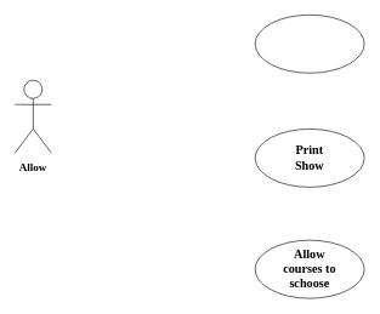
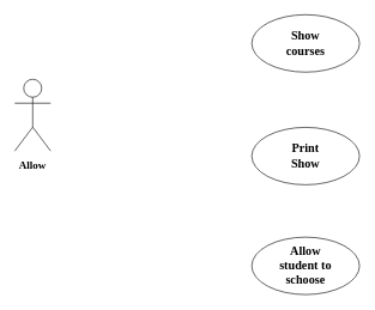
+ <mxCell id="5" value="Show courses" style="text;html=1;strokeColor=none;fillColor=none;align=center;verticalAlign=middle;whiteSpace=wrap;rounded=0;fontStyle=1;fontSize=17;fontFamily=Times New Roman;" vertex="1" parent="1"><mxGeometry x="395" y="50" width="60" height="20" as="geometry" /></mxCell>
- <mxCell id="9" value="Allow courses to schoose" style="text;html=1;strokeColor=none;fillColor=none;align=center;verticalAlign=middle;whiteSpace=wrap;rounded=0;fontFamily=Times New Roman;fontSize=17;fontStyle=1" vertex="1" parent="1"><mxGeometry x="380" y="360" width="90" height="20" as="geometry" /></mxCell>
+ <mxCell id="9" value="Allow student to schoose" style="text;html=1;strokeColor=none;fillColor=none;align=center;verticalAlign=middle;whiteSpace=wrap;rounded=0;fontFamily=Times New Roman;fontSize=17;fontStyle=1" vertex="1" parent="1"><mxGeometry x="380" y="360" width="90" height="20" as="geometry" /></mxCell>
